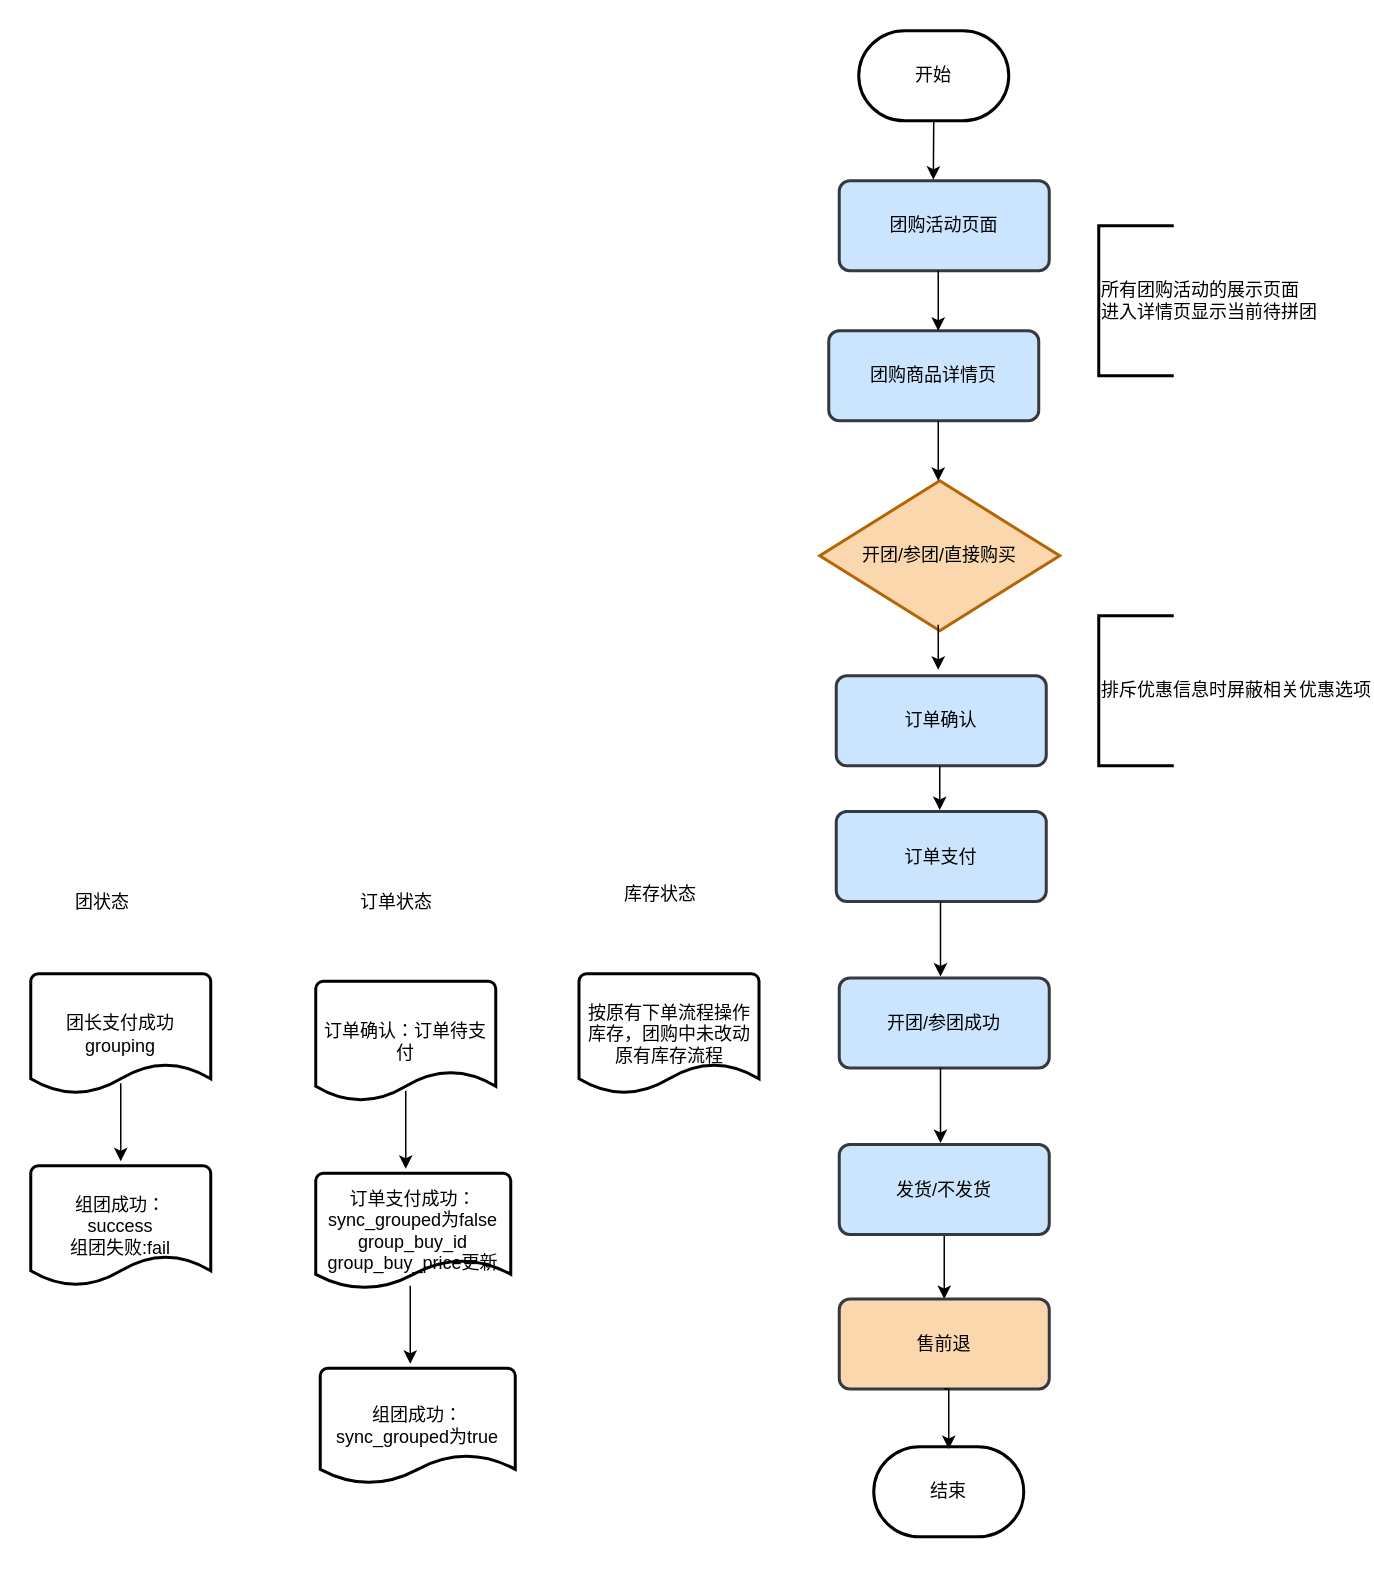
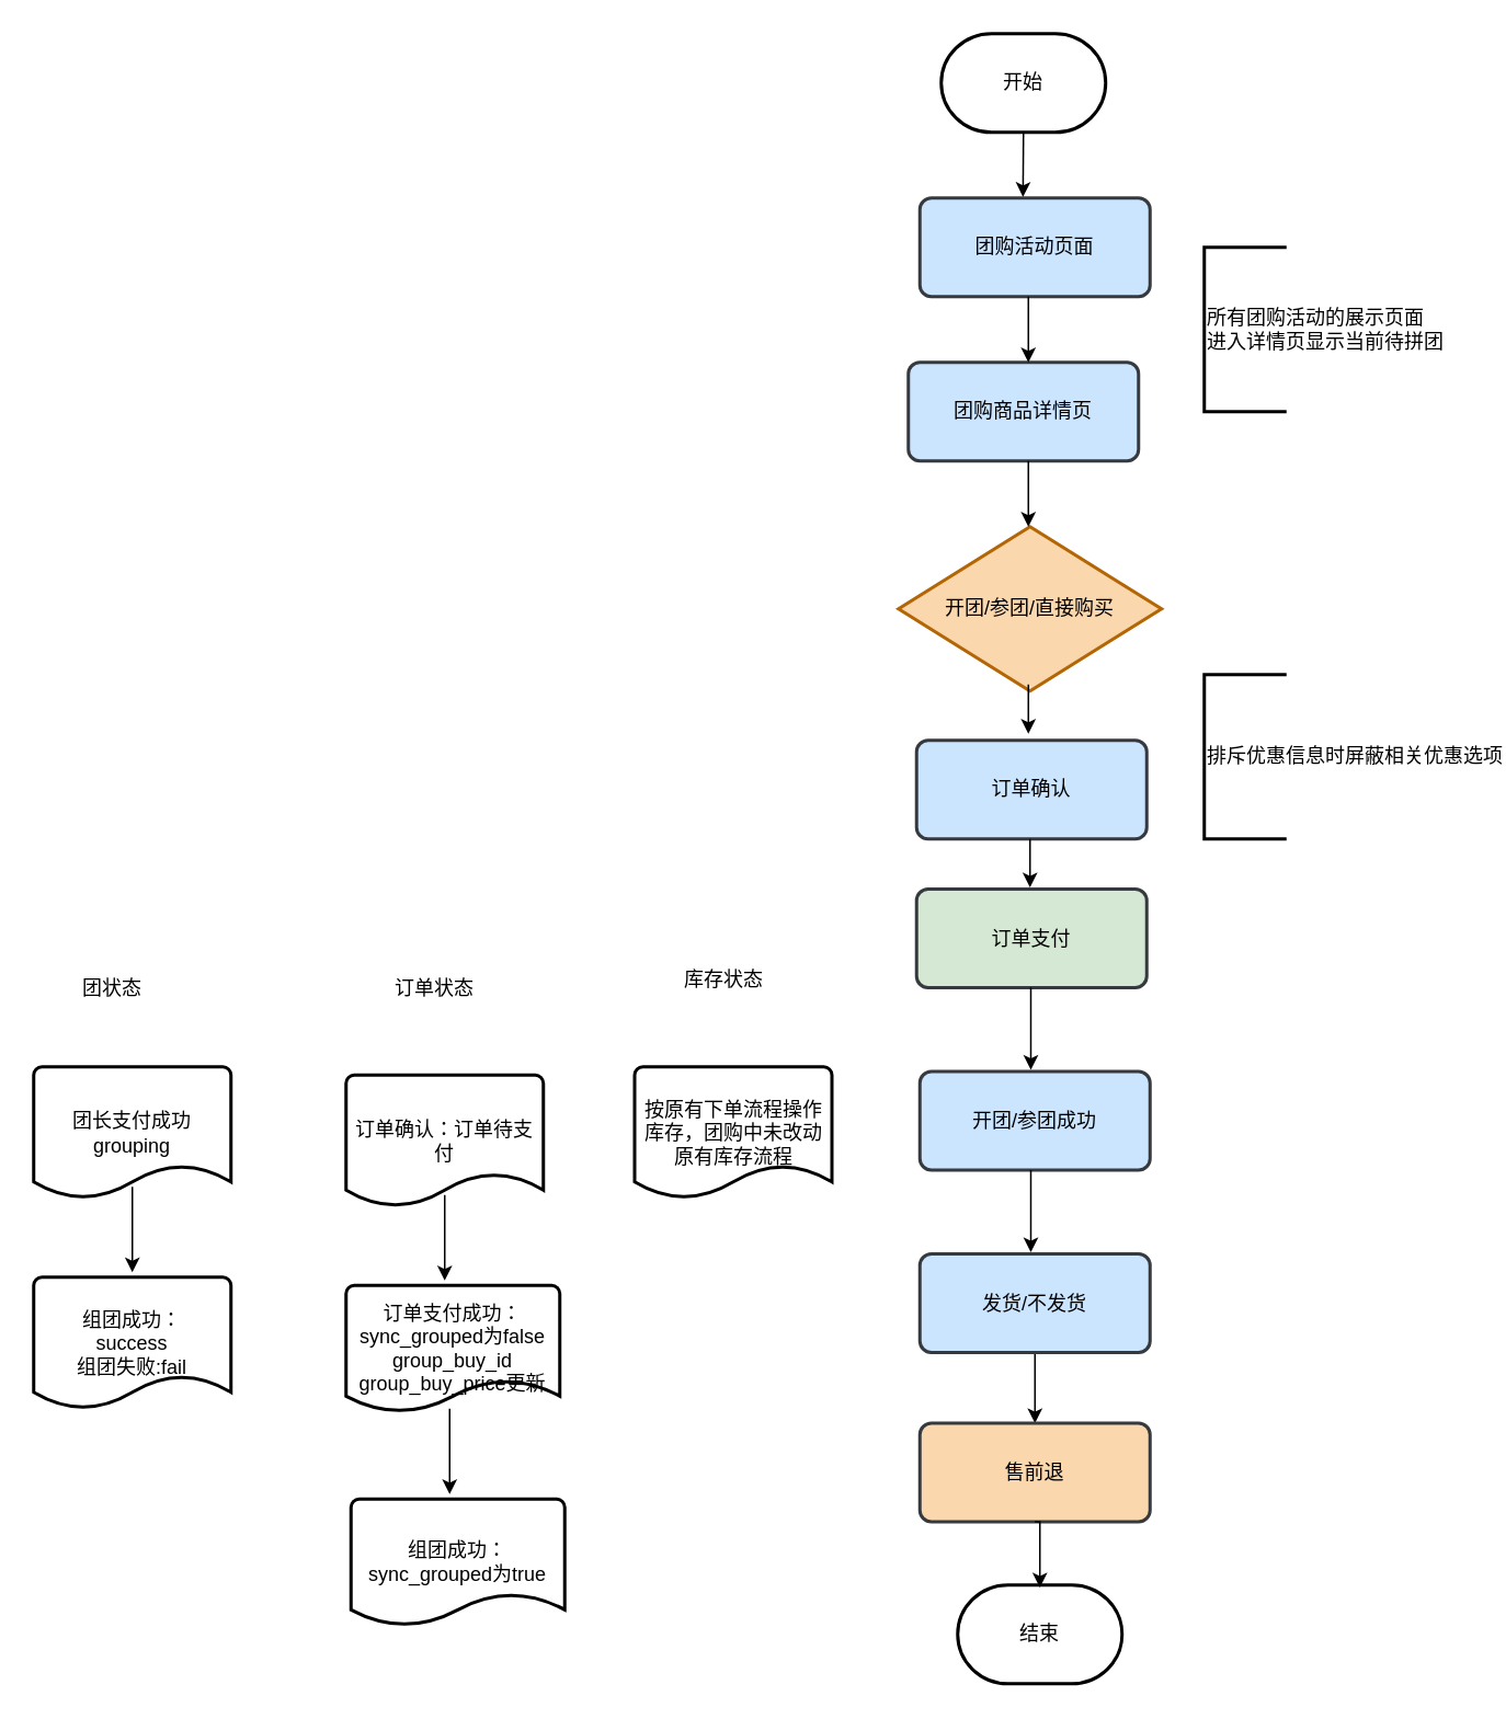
- <mxCell id="7" value="订单支付" style="rounded=1;whiteSpace=wrap;html=1;absoluteArcSize=1;arcSize=14;strokeWidth=2;fillColor=#cce5ff;strokeColor=#36393d;" parent="1" vertex="1"><mxGeometry x="557" y="540.5" width="140" height="60" as="geometry" /></mxCell>
+ <mxCell id="7" value="订单支付" style="rounded=1;whiteSpace=wrap;html=1;absoluteArcSize=1;arcSize=14;strokeWidth=2;fillColor=#d5e8d4;strokeColor=#36393d;" parent="1" vertex="1"><mxGeometry x="557" y="540.5" width="140" height="60" as="geometry" /></mxCell>
